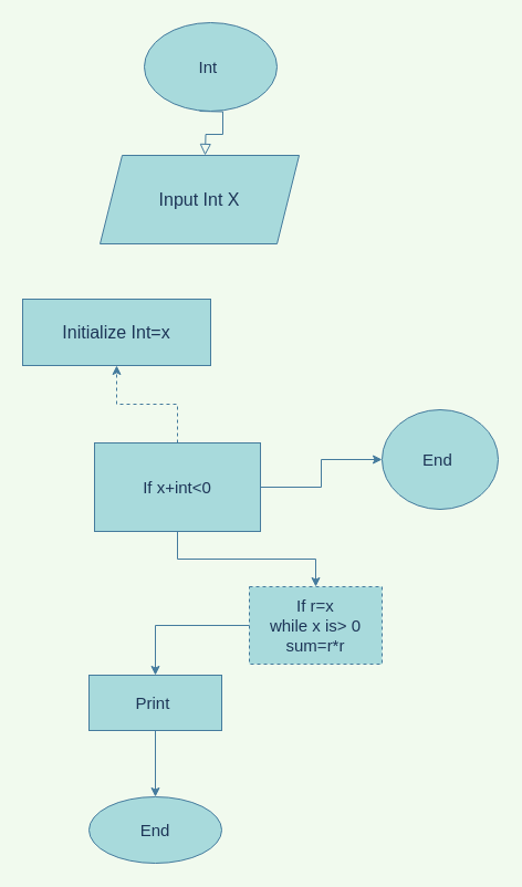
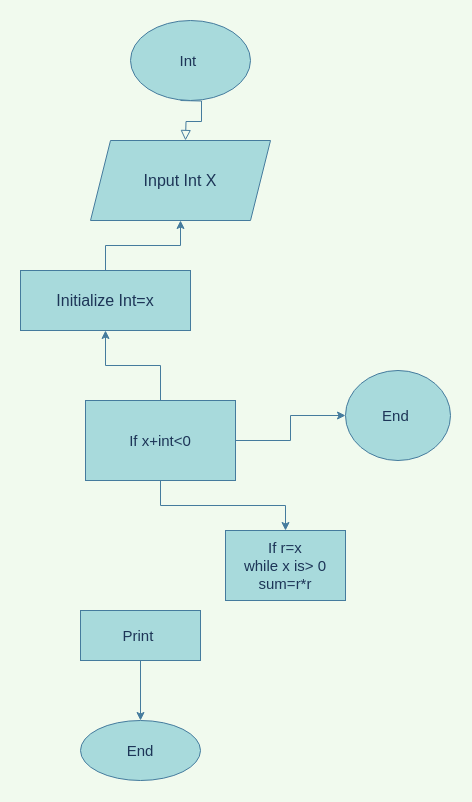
+ <mxCell id="4" value="" style="edgeStyle=orthogonalEdgeStyle;rounded=0;orthogonalLoop=1;jettySize=auto;html=1;labelBackgroundColor=#F1FAEE;strokeColor=#457B9D;fontColor=#1D3557;" edge="1" parent="1" source="5" target="3"><mxGeometry relative="1" as="geometry" /></mxCell>
- <mxCell id="7" value="" style="edgeStyle=orthogonalEdgeStyle;rounded=0;orthogonalLoop=1;jettySize=auto;html=1;fontSize=15;labelBackgroundColor=#F1FAEE;strokeColor=#457B9D;fontColor=#1D3557;dashed=1;" edge="1" parent="1" source="10" target="5"><mxGeometry relative="1" as="geometry" /></mxCell>
+ <mxCell id="7" value="" style="edgeStyle=orthogonalEdgeStyle;rounded=0;orthogonalLoop=1;jettySize=auto;html=1;fontSize=15;labelBackgroundColor=#F1FAEE;strokeColor=#457B9D;fontColor=#1D3557;" edge="1" parent="1" source="10" target="5"><mxGeometry relative="1" as="geometry" /></mxCell>
- <mxCell id="12" value="" style="edgeStyle=orthogonalEdgeStyle;rounded=0;orthogonalLoop=1;jettySize=auto;html=1;fontSize=16;labelBackgroundColor=#F1FAEE;strokeColor=#457B9D;fontColor=#1D3557;" edge="1" parent="1" source="13" target="15"><mxGeometry relative="1" as="geometry" /></mxCell>
- <mxCell id="13" value="If r=x&lt;br&gt;while x is&amp;gt; 0&lt;br&gt;sum=r*r" style="whiteSpace=wrap;html=1;fontSize=15;fillColor=#A8DADC;strokeColor=#457B9D;fontColor=#1D3557;dashed=1;" vertex="1" parent="1"><mxGeometry x="225" y="530" width="120" height="70" as="geometry" /></mxCell>
+ <mxCell id="13" value="If r=x&lt;br&gt;while x is&amp;gt; 0&lt;br&gt;sum=r*r" style="whiteSpace=wrap;html=1;fontSize=15;fillColor=#A8DADC;strokeColor=#457B9D;fontColor=#1D3557;" vertex="1" parent="1"><mxGeometry x="225" y="530" width="120" height="70" as="geometry" /></mxCell>
